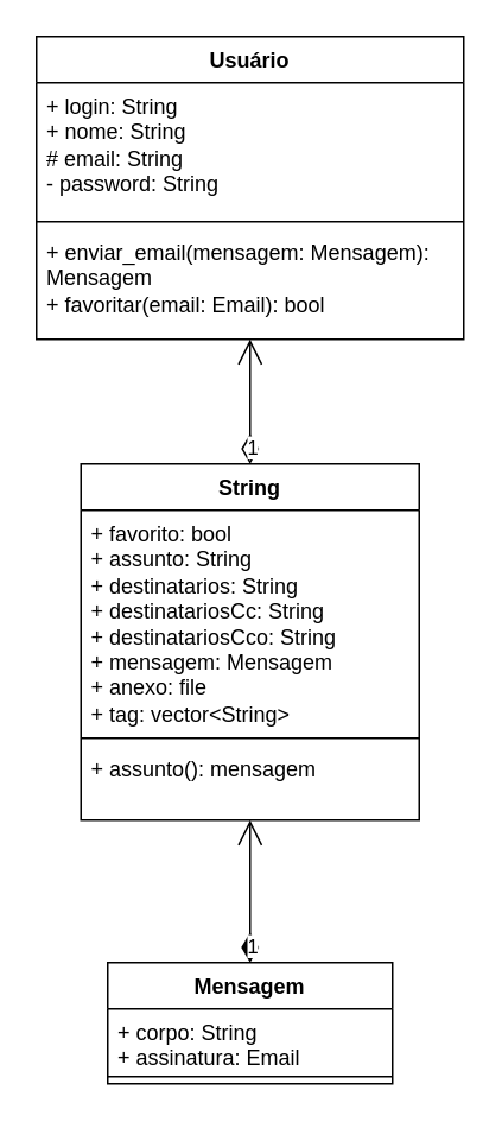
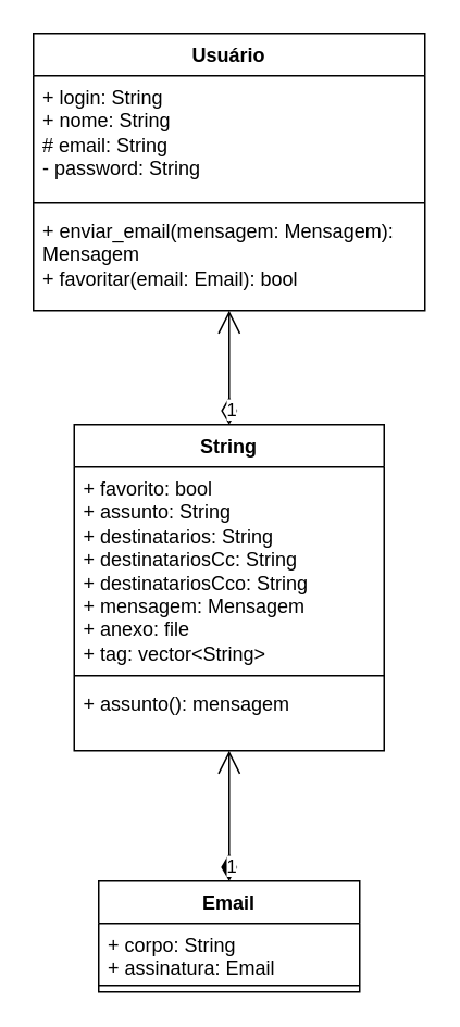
- <mxCell id="6" value="Mensagem" style="swimlane;fontStyle=1;align=center;verticalAlign=top;childLayout=stackLayout;horizontal=1;startSize=26;horizontalStack=0;resizeParent=1;resizeParentMax=0;resizeLast=0;collapsible=1;marginBottom=0;whiteSpace=wrap;html=1;" vertex="1" parent="1"><mxGeometry x="60" y="540" width="160" height="68" as="geometry" /></mxCell>
+ <mxCell id="6" value="Email" style="swimlane;fontStyle=1;align=center;verticalAlign=top;childLayout=stackLayout;horizontal=1;startSize=26;horizontalStack=0;resizeParent=1;resizeParentMax=0;resizeLast=0;collapsible=1;marginBottom=0;whiteSpace=wrap;html=1;" vertex="1" parent="1"><mxGeometry x="60" y="540" width="160" height="68" as="geometry" /></mxCell>
